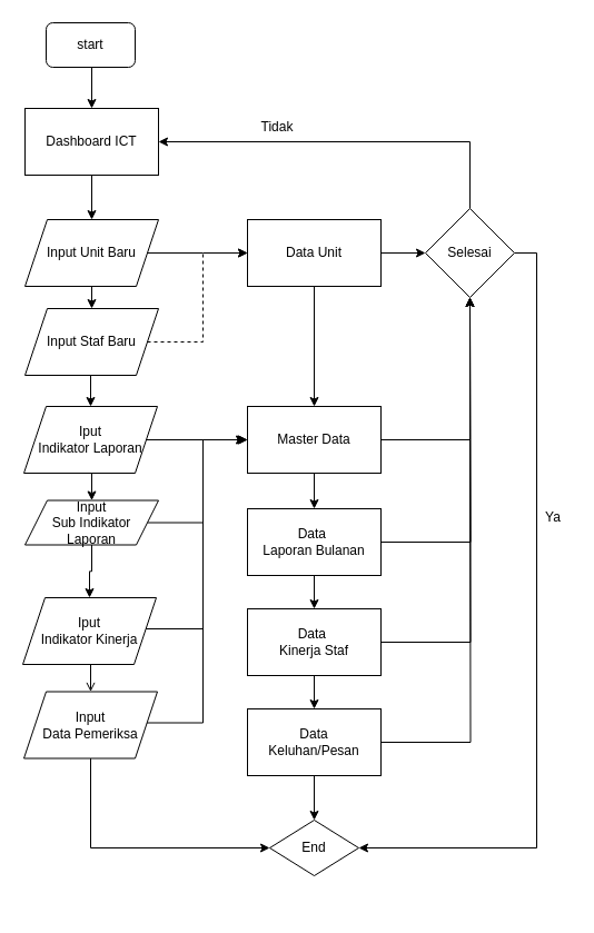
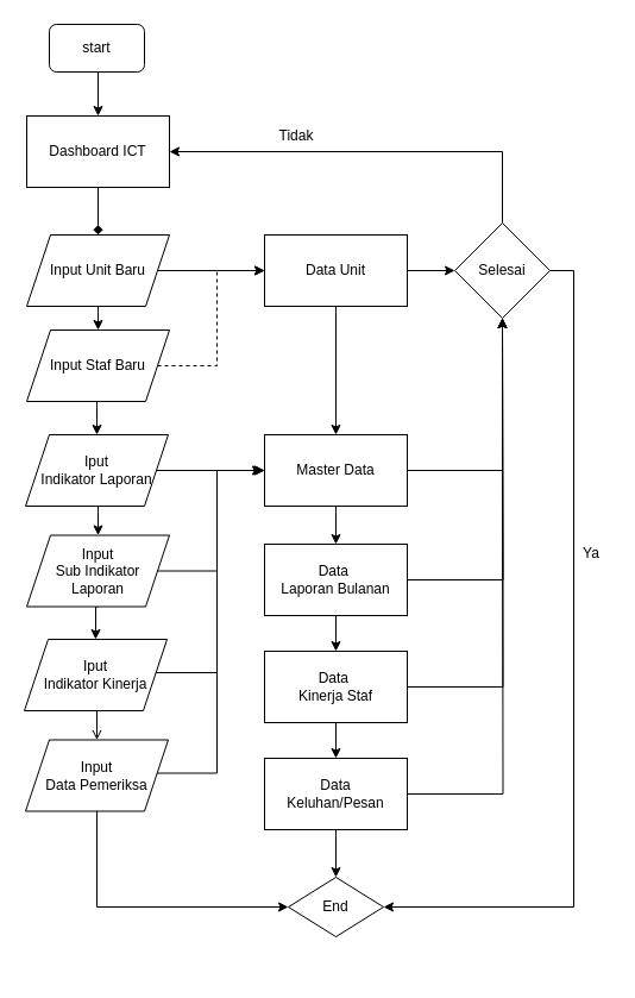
- <mxCell id="5" style="edgeStyle=orthogonalEdgeStyle;rounded=0;orthogonalLoop=1;jettySize=auto;html=1;exitX=0.5;exitY=1;exitDx=0;exitDy=0;entryX=0.5;entryY=0;entryDx=0;entryDy=0;" edge="1" parent="2" source="6" target="9"><mxGeometry relative="1" as="geometry" /></mxCell>
+ <mxCell id="5" style="edgeStyle=orthogonalEdgeStyle;rounded=0;orthogonalLoop=1;jettySize=auto;html=1;exitX=0.5;exitY=1;exitDx=0;exitDy=0;entryX=0.5;entryY=0;entryDx=0;entryDy=0;endArrow=diamond;" edge="1" parent="2" source="6" target="9"><mxGeometry relative="1" as="geometry" /></mxCell>
- <mxCell id="21" value="Input&lt;div&gt;Sub Indikator Laporan&lt;/div&gt;" style="shape=parallelogram;perimeter=parallelogramPerimeter;whiteSpace=wrap;html=1;fixedSize=1;" vertex="1" parent="2"><mxGeometry x="2" y="429.5" width="120" height="40" as="geometry" /></mxCell>
+ <mxCell id="21" value="Input&lt;div&gt;Sub Indikator Laporan&lt;/div&gt;" style="shape=parallelogram;perimeter=parallelogramPerimeter;whiteSpace=wrap;html=1;fixedSize=1;" vertex="1" parent="2"><mxGeometry x="2" y="429.5" width="120" height="60" as="geometry" /></mxCell>
